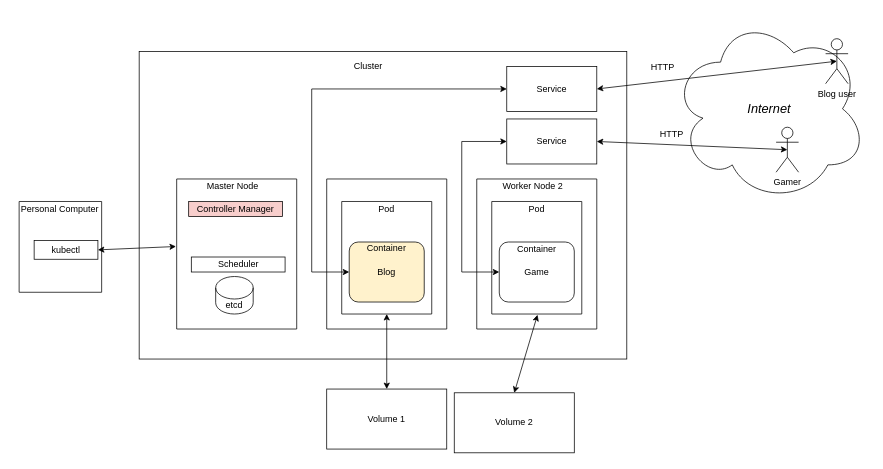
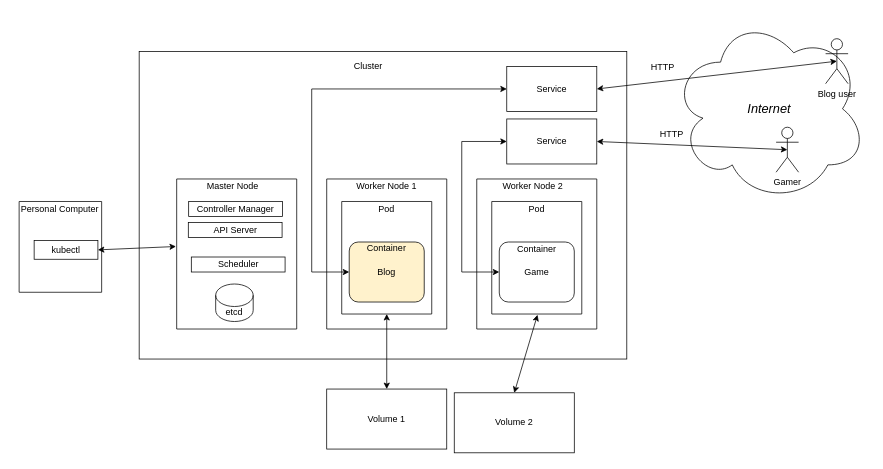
+ <mxCell id="7" value="Worker Node 1" style="text;html=1;strokeColor=none;fillColor=none;align=center;verticalAlign=middle;whiteSpace=wrap;rounded=0;" vertex="1" parent="1"><mxGeometry x="470" y="238" width="90" height="20" as="geometry" /></mxCell>
- <mxCell id="28" value="Controller Manager" style="rounded=0;whiteSpace=wrap;html=1;fillColor=#f8cecc;" vertex="1" parent="1"><mxGeometry x="251" y="268" width="125" height="20" as="geometry" /></mxCell>
+ <mxCell id="28" value="Controller Manager" style="rounded=0;whiteSpace=wrap;html=1;" vertex="1" parent="1"><mxGeometry x="251" y="268" width="125" height="20" as="geometry" /></mxCell>
+ <mxCell id="29" value="API Server" style="rounded=0;whiteSpace=wrap;html=1;" vertex="1" parent="1"><mxGeometry x="250.5" y="296" width="125" height="20" as="geometry" /></mxCell>
- <mxCell id="31" value="etcd" style="shape=cylinder3;whiteSpace=wrap;html=1;boundedLbl=1;backgroundOutline=1;size=15;" vertex="1" parent="1"><mxGeometry x="287" y="368" width="50" height="50" as="geometry" /></mxCell>
+ <mxCell id="31" value="etcd" style="shape=cylinder3;whiteSpace=wrap;html=1;boundedLbl=1;backgroundOutline=1;size=15;" vertex="1" parent="1"><mxGeometry x="287" y="378" width="50" height="50" as="geometry" /></mxCell>
